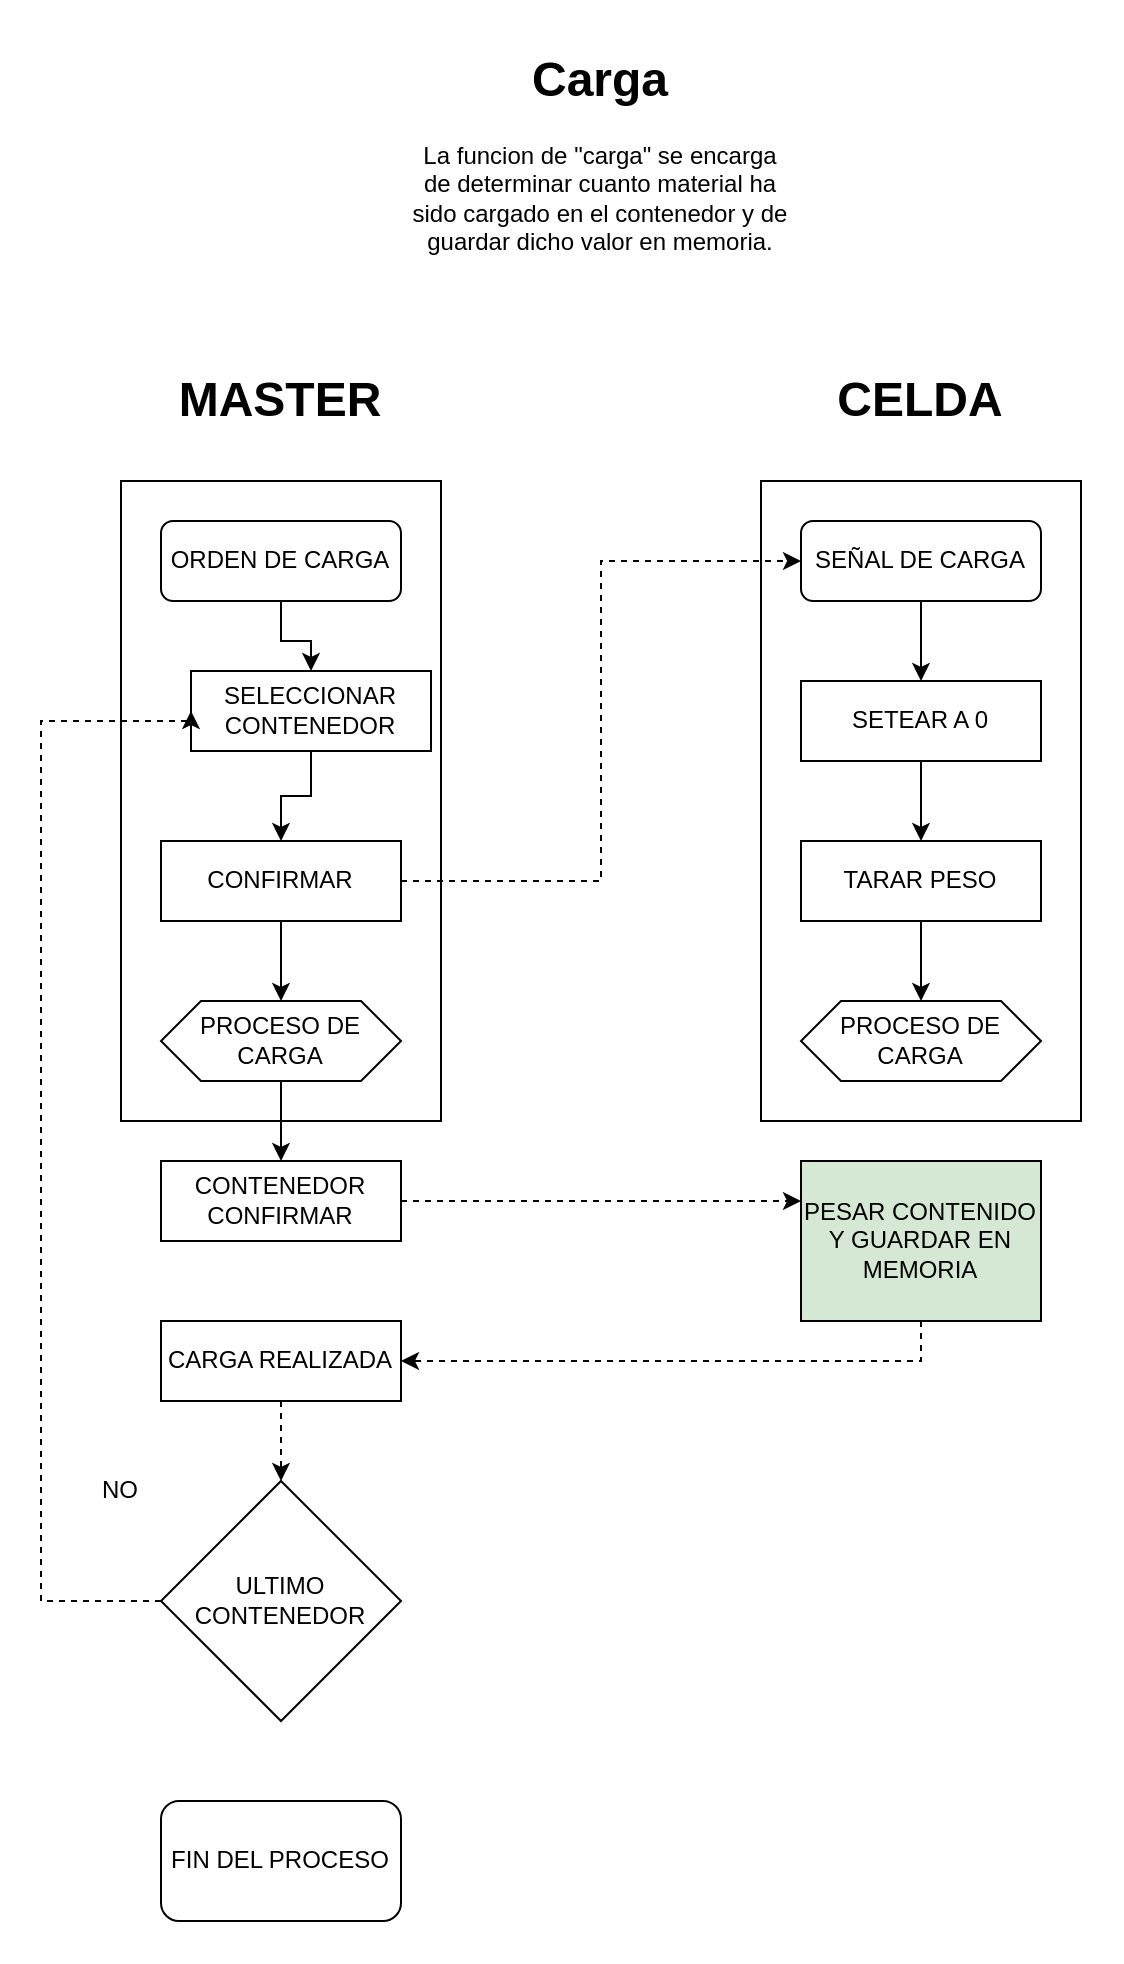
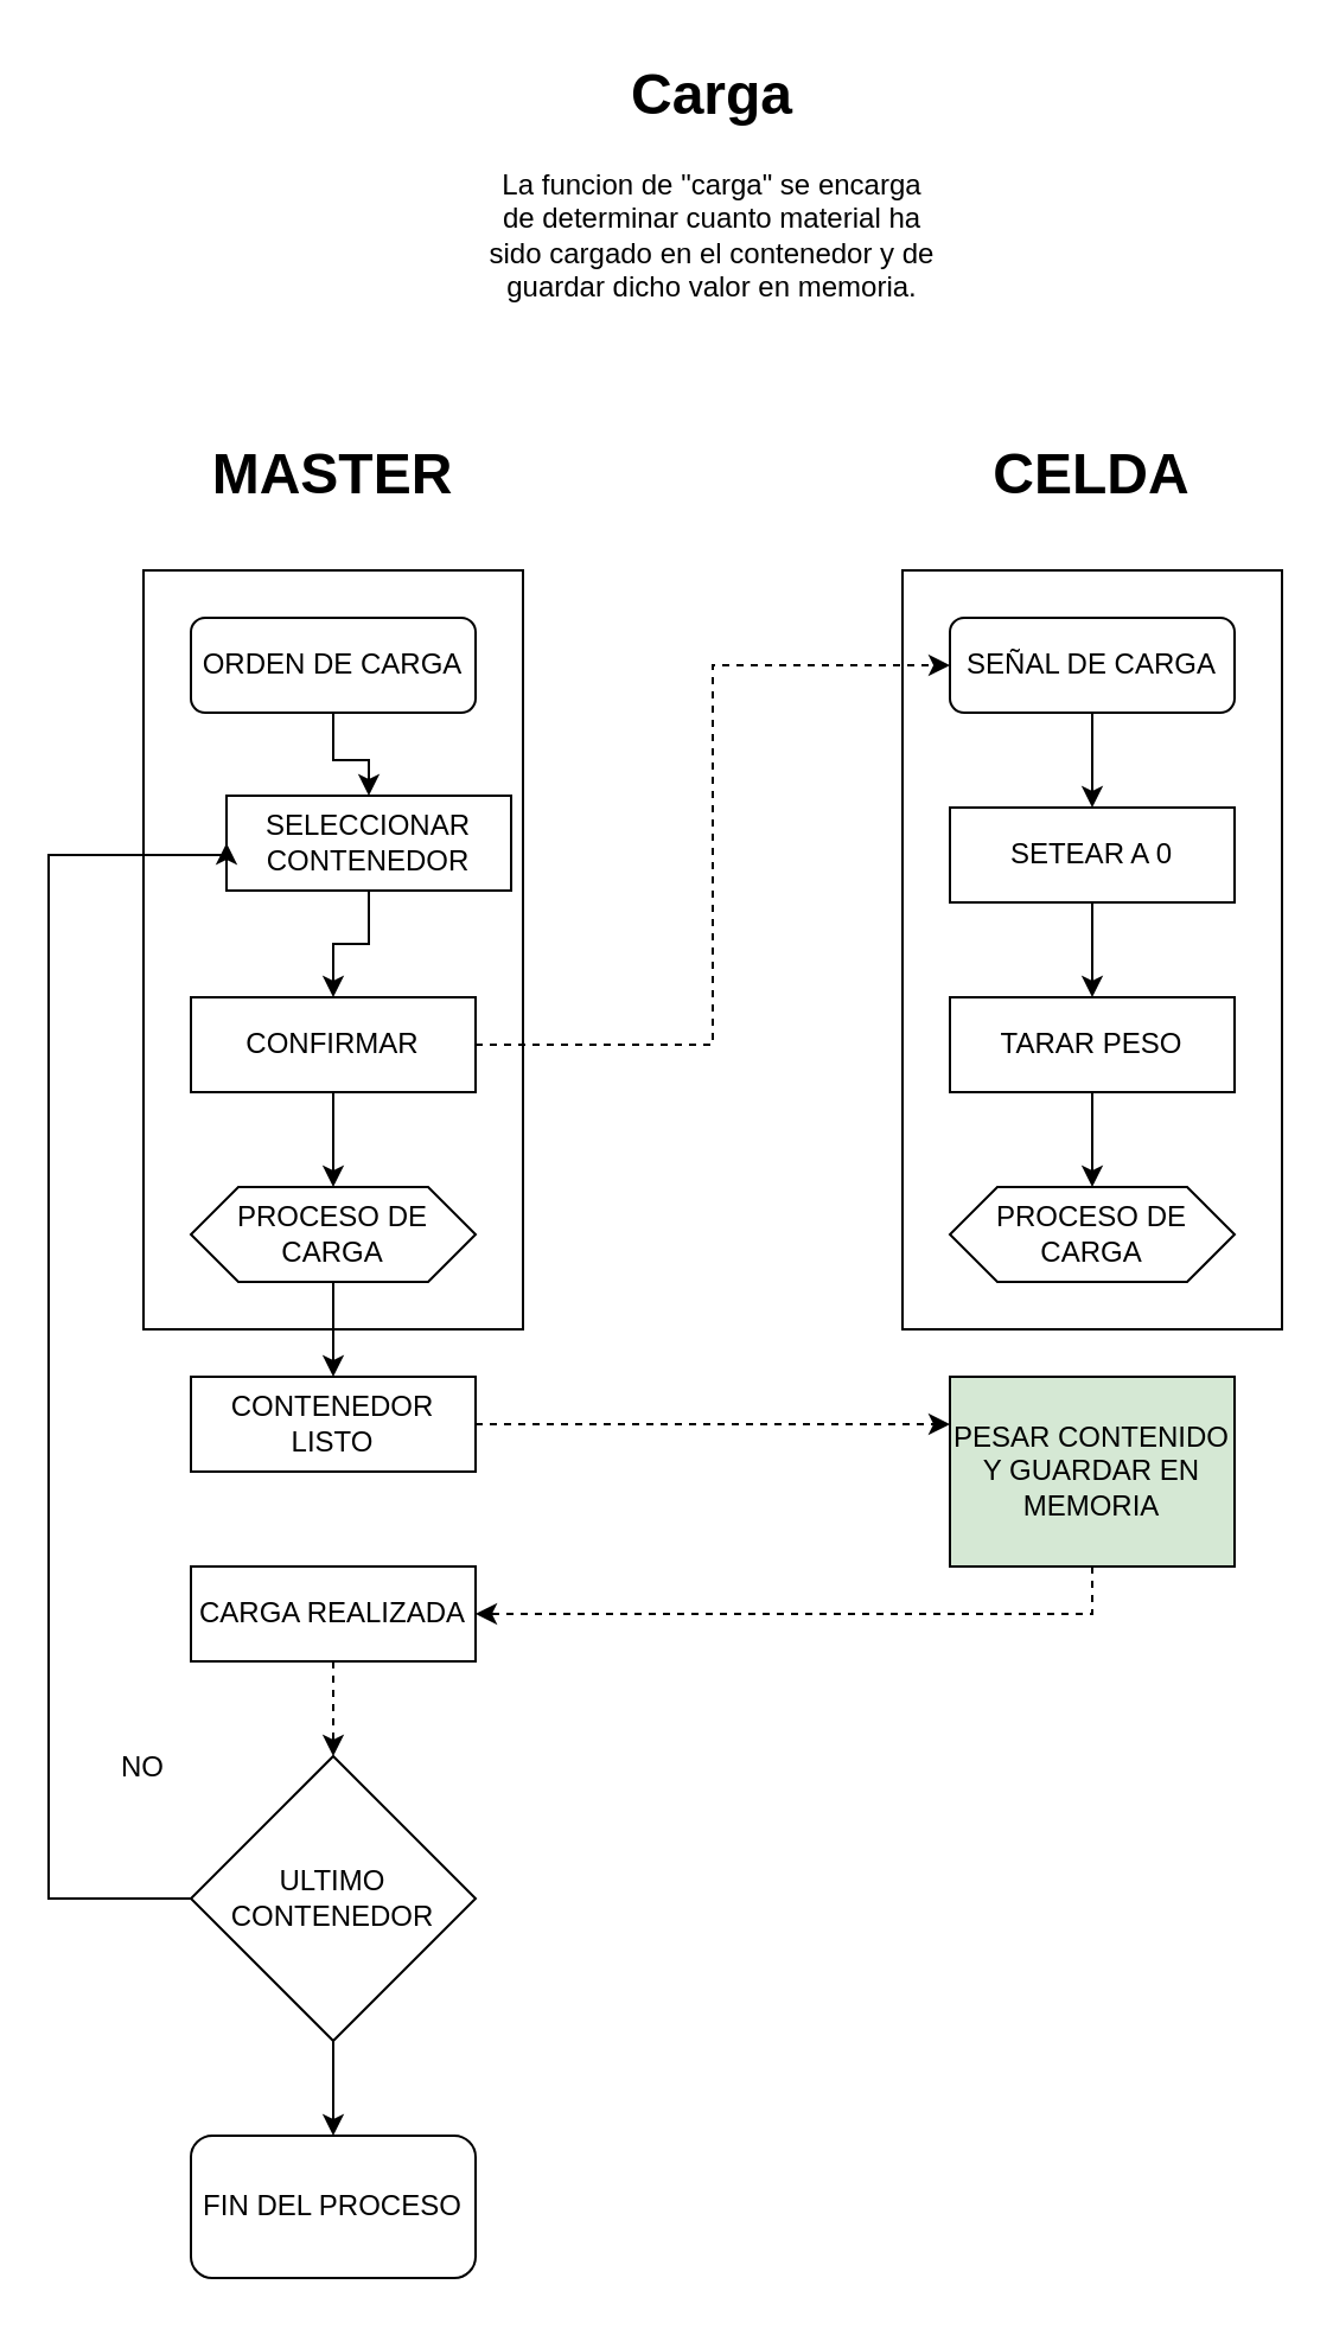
- <mxCell id="28" style="edgeStyle=orthogonalEdgeStyle;rounded=0;orthogonalLoop=1;jettySize=auto;html=1;entryX=0;entryY=0.5;entryDx=0;entryDy=0;dashed=1;" parent="1" source="30" target="9" edge="1"><mxGeometry relative="1" as="geometry"><mxPoint x="40" y="360" as="targetPoint" /><Array as="points"><mxPoint x="20" y="800" /><mxPoint x="20" y="360" /></Array></mxGeometry></mxCell>
+ <mxCell id="28" style="edgeStyle=orthogonalEdgeStyle;rounded=0;orthogonalLoop=1;jettySize=auto;html=1;entryX=0;entryY=0.5;entryDx=0;entryDy=0;" parent="1" source="30" target="9" edge="1"><mxGeometry relative="1" as="geometry"><mxPoint x="40" y="360" as="targetPoint" /><Array as="points"><mxPoint x="20" y="800" /><mxPoint x="20" y="360" /></Array></mxGeometry></mxCell>
- <mxCell id="23" value="CONTENEDOR CONFIRMAR" style="rounded=0;whiteSpace=wrap;html=1;" parent="1" vertex="1"><mxGeometry x="80" y="580" width="120" height="40" as="geometry" /></mxCell>
+ <mxCell id="23" value="CONTENEDOR LISTO" style="rounded=0;whiteSpace=wrap;html=1;" parent="1" vertex="1"><mxGeometry x="80" y="580" width="120" height="40" as="geometry" /></mxCell>
+ <mxCell id="29" value="" style="edgeStyle=orthogonalEdgeStyle;rounded=0;orthogonalLoop=1;jettySize=auto;html=1;" parent="1" source="30" target="31" edge="1"><mxGeometry relative="1" as="geometry" /></mxCell>
